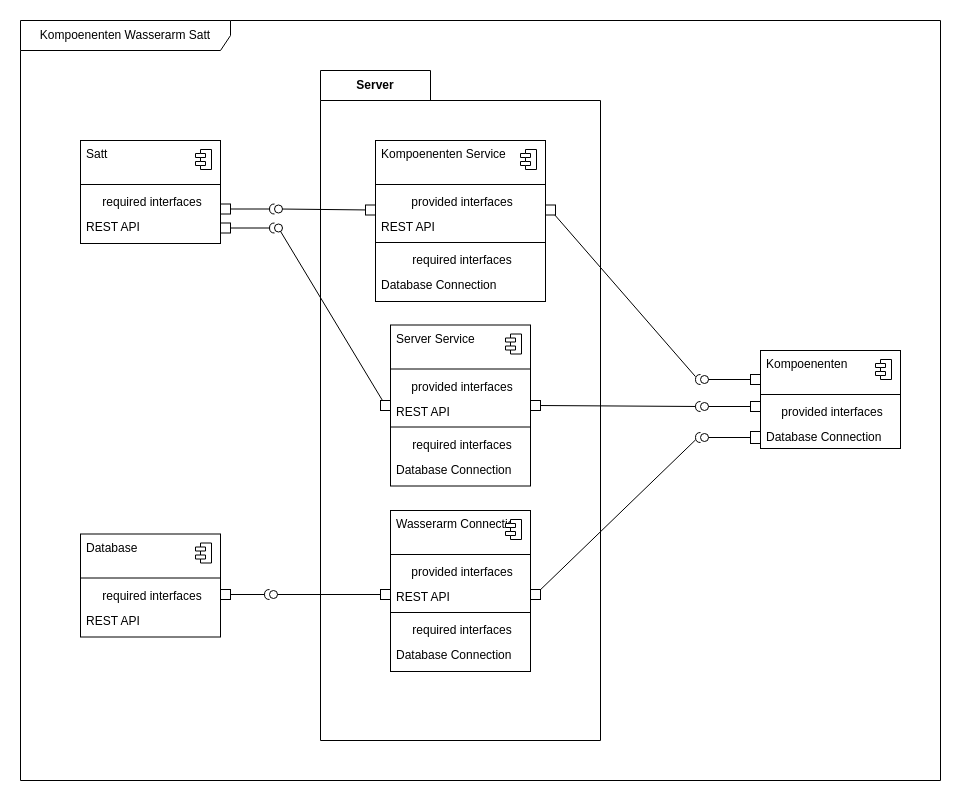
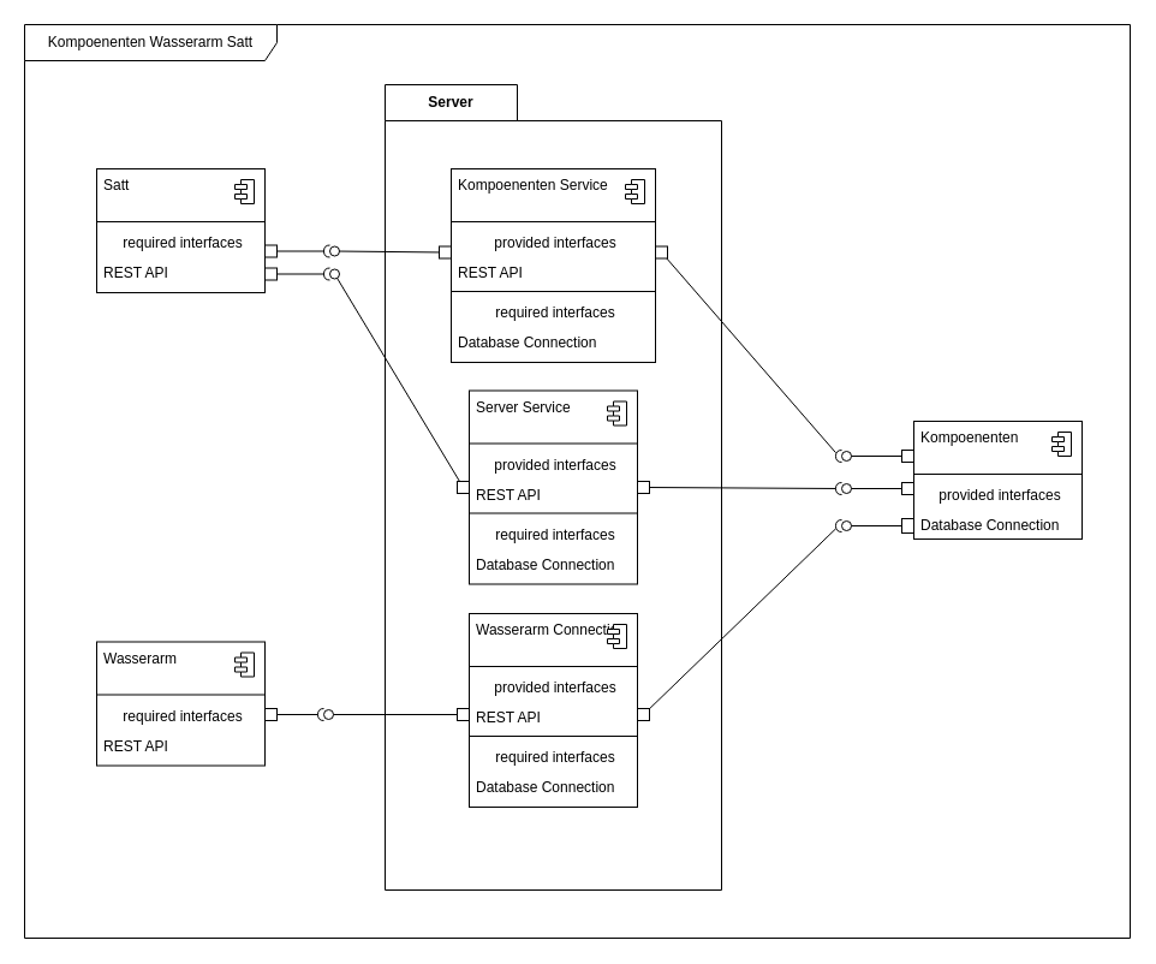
- <mxCell id="16" value="Database" style="html=1;align=left;spacingLeft=4;verticalAlign=top;strokeColor=none;fillColor=none;whiteSpace=wrap;" vertex="1" parent="15"><mxGeometry width="140" height="40" as="geometry" /></mxCell>
+ <mxCell id="16" value="Wasserarm" style="html=1;align=left;spacingLeft=4;verticalAlign=top;strokeColor=none;fillColor=none;whiteSpace=wrap;" vertex="1" parent="15"><mxGeometry width="140" height="40" as="geometry" /></mxCell>
